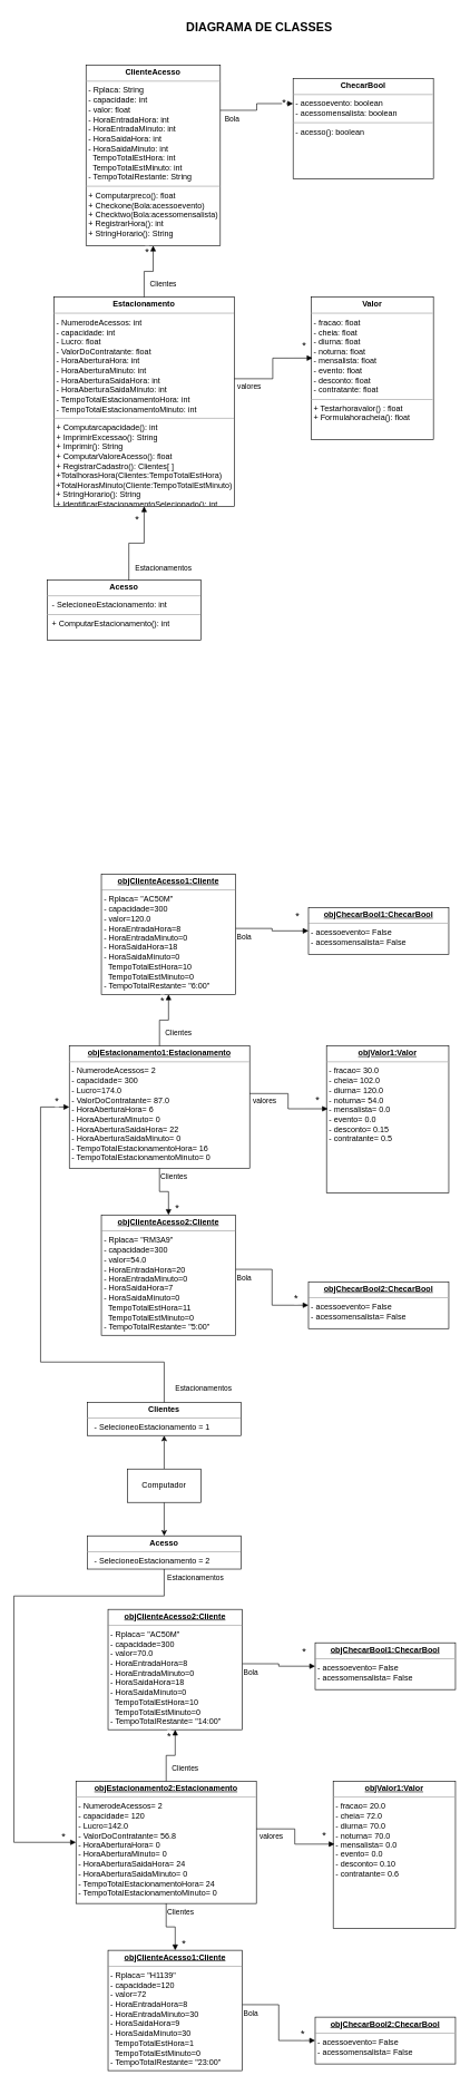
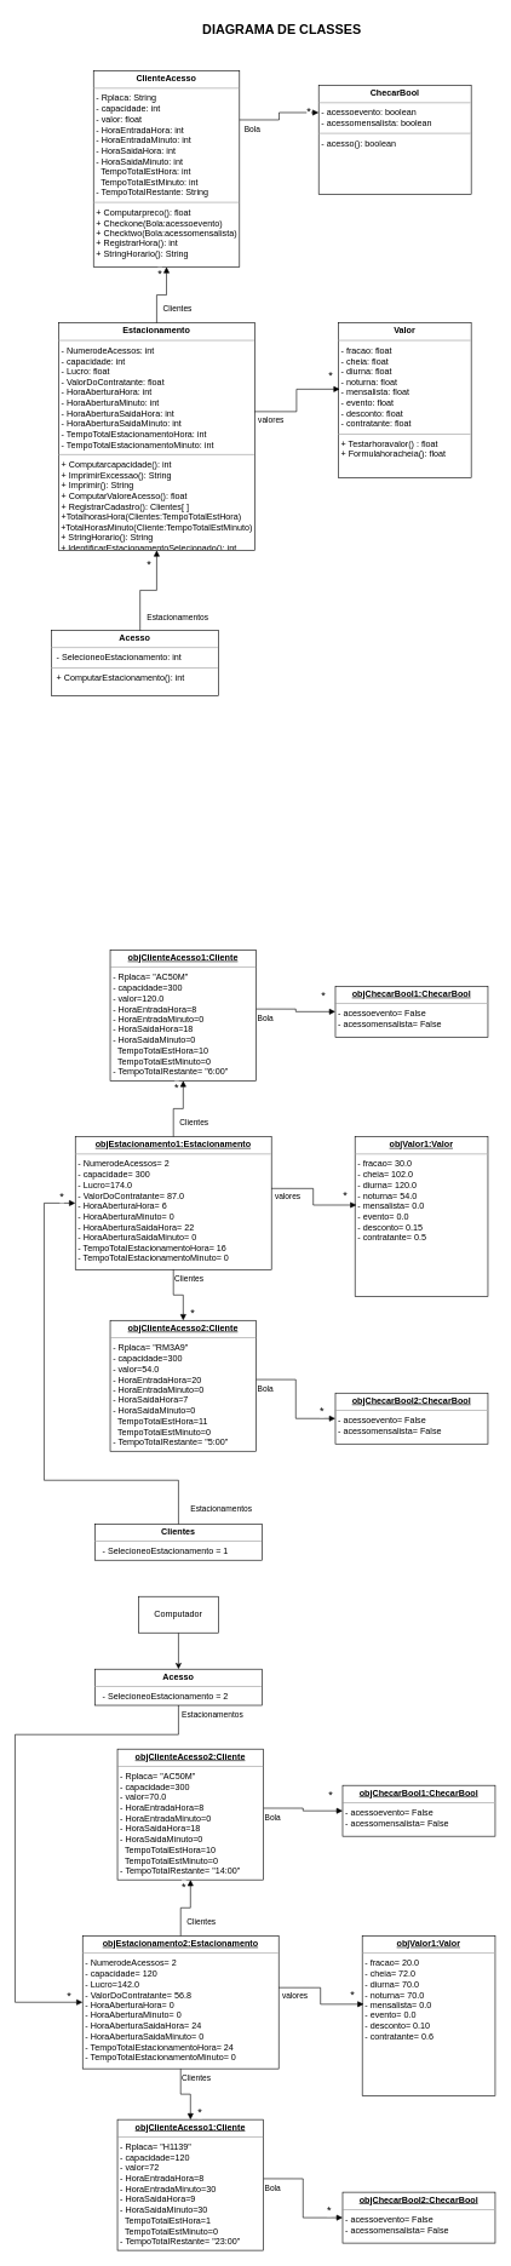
- <mxCell id="35" style="edgeStyle=orthogonalEdgeStyle;rounded=0;orthogonalLoop=1;jettySize=auto;html=1;exitX=0.5;exitY=0;exitDx=0;exitDy=0;entryX=0.5;entryY=1;entryDx=0;entryDy=0;" parent="1" source="37" target="32" edge="1"><mxGeometry relative="1" as="geometry" /></mxCell>
